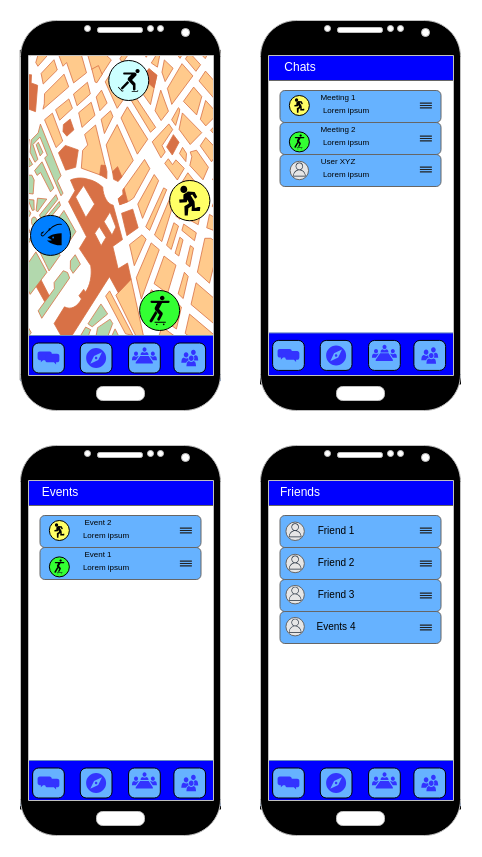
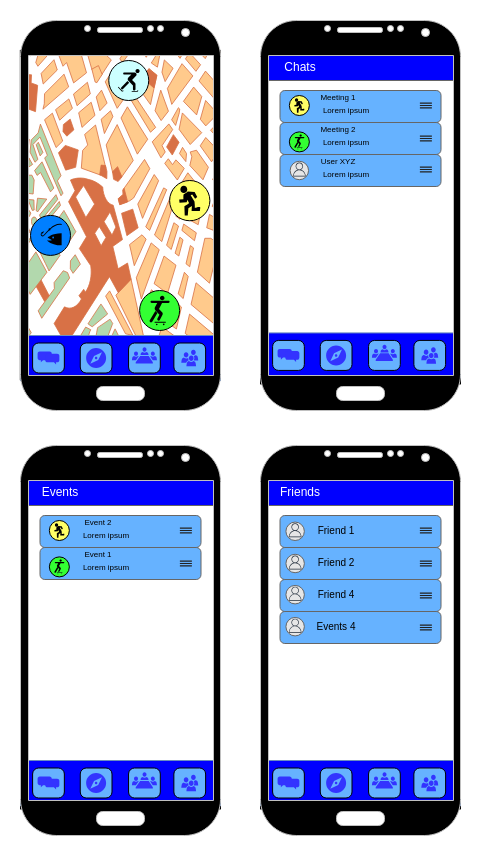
- <mxCell id="99" value="&lt;font style=&quot;font-size: 10px;&quot;&gt;Friend 3&lt;/font&gt;" style="text;html=1;strokeColor=none;fillColor=none;align=center;verticalAlign=middle;whiteSpace=wrap;rounded=0;" vertex="1" parent="1"><mxGeometry x="305.81" y="588.39" width="60" height="11.57" as="geometry" /></mxCell>
+ <mxCell id="99" value="&lt;font style=&quot;font-size: 10px;&quot;&gt;Friend 4&lt;/font&gt;" style="text;html=1;strokeColor=none;fillColor=none;align=center;verticalAlign=middle;whiteSpace=wrap;rounded=0;" vertex="1" parent="1"><mxGeometry x="305.81" y="588.39" width="60" height="11.57" as="geometry" /></mxCell>
